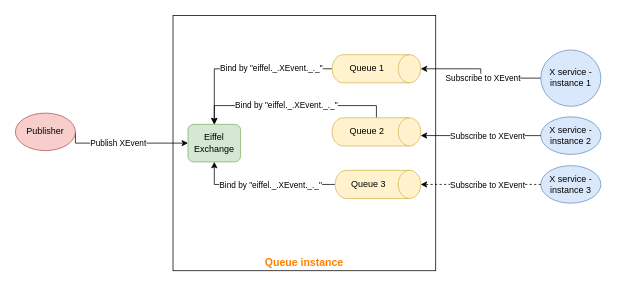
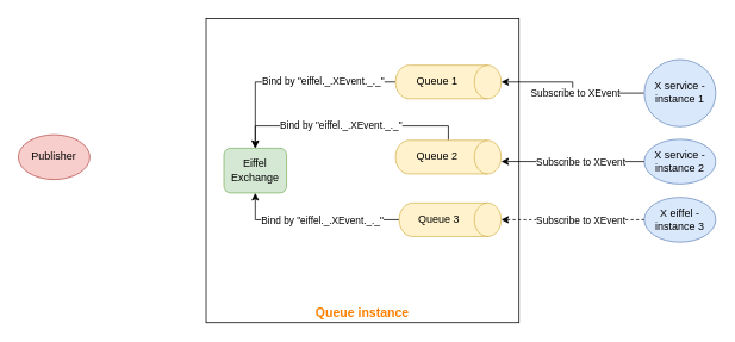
- <mxCell id="3" value="" style="edgeStyle=orthogonalEdgeStyle;rounded=0;orthogonalLoop=1;jettySize=auto;html=1;exitX=1;exitY=0.5;exitDx=0;exitDy=0;entryX=0;entryY=0.5;entryDx=0;entryDy=0;" edge="1" parent="1" source="5" target="6"><mxGeometry relative="1" as="geometry"><Array as="points"><mxPoint x="100" y="190" /><mxPoint x="250" y="190" /></Array></mxGeometry></mxCell>
- <mxCell id="4" value="Publish XEvent" style="edgeLabel;html=1;align=center;verticalAlign=middle;resizable=0;points=[];" vertex="1" connectable="0" parent="3"><mxGeometry x="-0.141" y="1" relative="1" as="geometry"><mxPoint as="offset" /></mxGeometry></mxCell>
- <mxCell id="11" value="X service - instance 3" style="ellipse;whiteSpace=wrap;html=1;fillColor=#dae8fc;strokeColor=#6c8ebf;" vertex="1" parent="1"><mxGeometry x="720" y="220" width="80" height="50" as="geometry" /></mxCell>
+ <mxCell id="11" value="X eiffel - instance 3" style="ellipse;whiteSpace=wrap;html=1;fillColor=#dae8fc;strokeColor=#6c8ebf;" vertex="1" parent="1"><mxGeometry x="720" y="220" width="80" height="50" as="geometry" /></mxCell>
